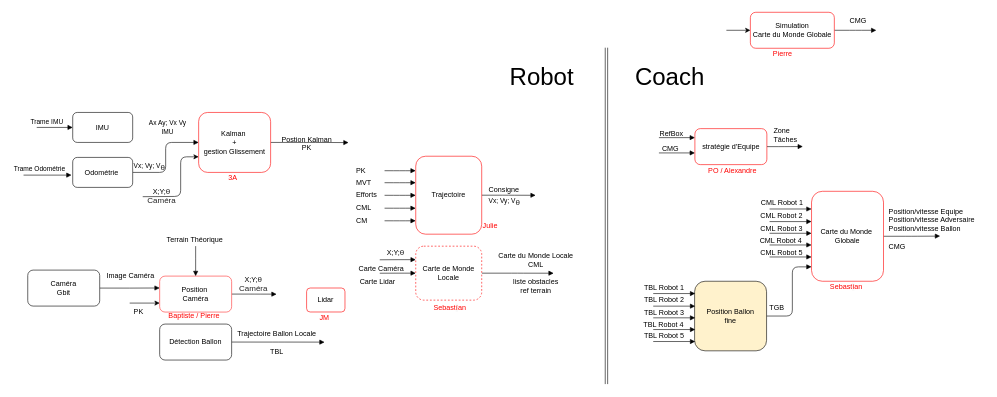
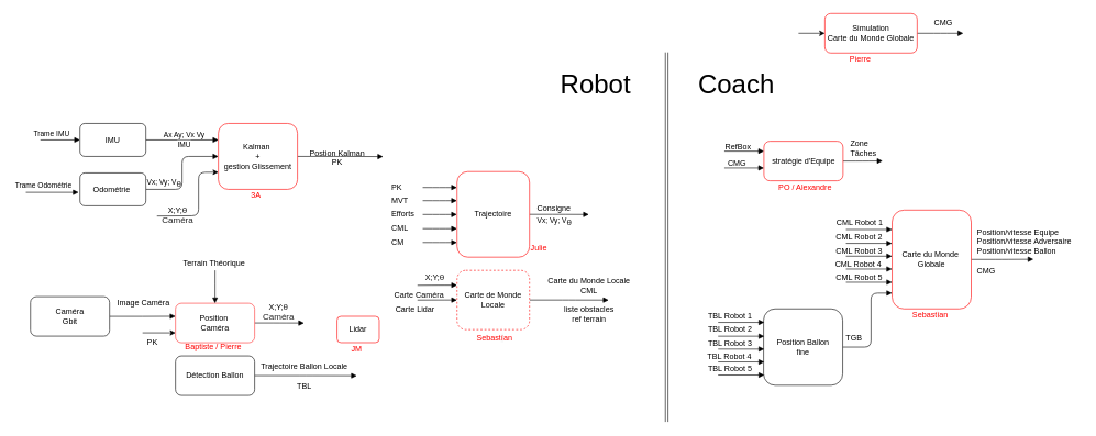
+ <mxCell id="8" value="" style="edgeStyle=orthogonalEdgeStyle;rounded=0;orthogonalLoop=1;jettySize=auto;html=1;exitX=1;exitY=0.5;exitDx=0;exitDy=0;endArrow=block;endFill=1;entryX=0;entryY=0.25;entryDx=0;entryDy=0;" edge="1" parent="1" source="9" target="13"><mxGeometry x="0.004" y="20" relative="1" as="geometry"><mxPoint x="320" y="211.833" as="targetPoint" /><mxPoint as="offset" /></mxGeometry></mxCell>
- <mxCell id="28" value="Position Ballon&lt;br&gt;fine" style="rounded=1;whiteSpace=wrap;html=1;fillColor=#fff2cc;" vertex="1" parent="1"><mxGeometry x="1157" y="468.5" width="120" height="116" as="geometry" /></mxCell>
+ <mxCell id="28" value="Position Ballon&lt;br&gt;fine" style="rounded=1;whiteSpace=wrap;html=1;" vertex="1" parent="1"><mxGeometry x="1157" y="468.5" width="120" height="116" as="geometry" /></mxCell>
